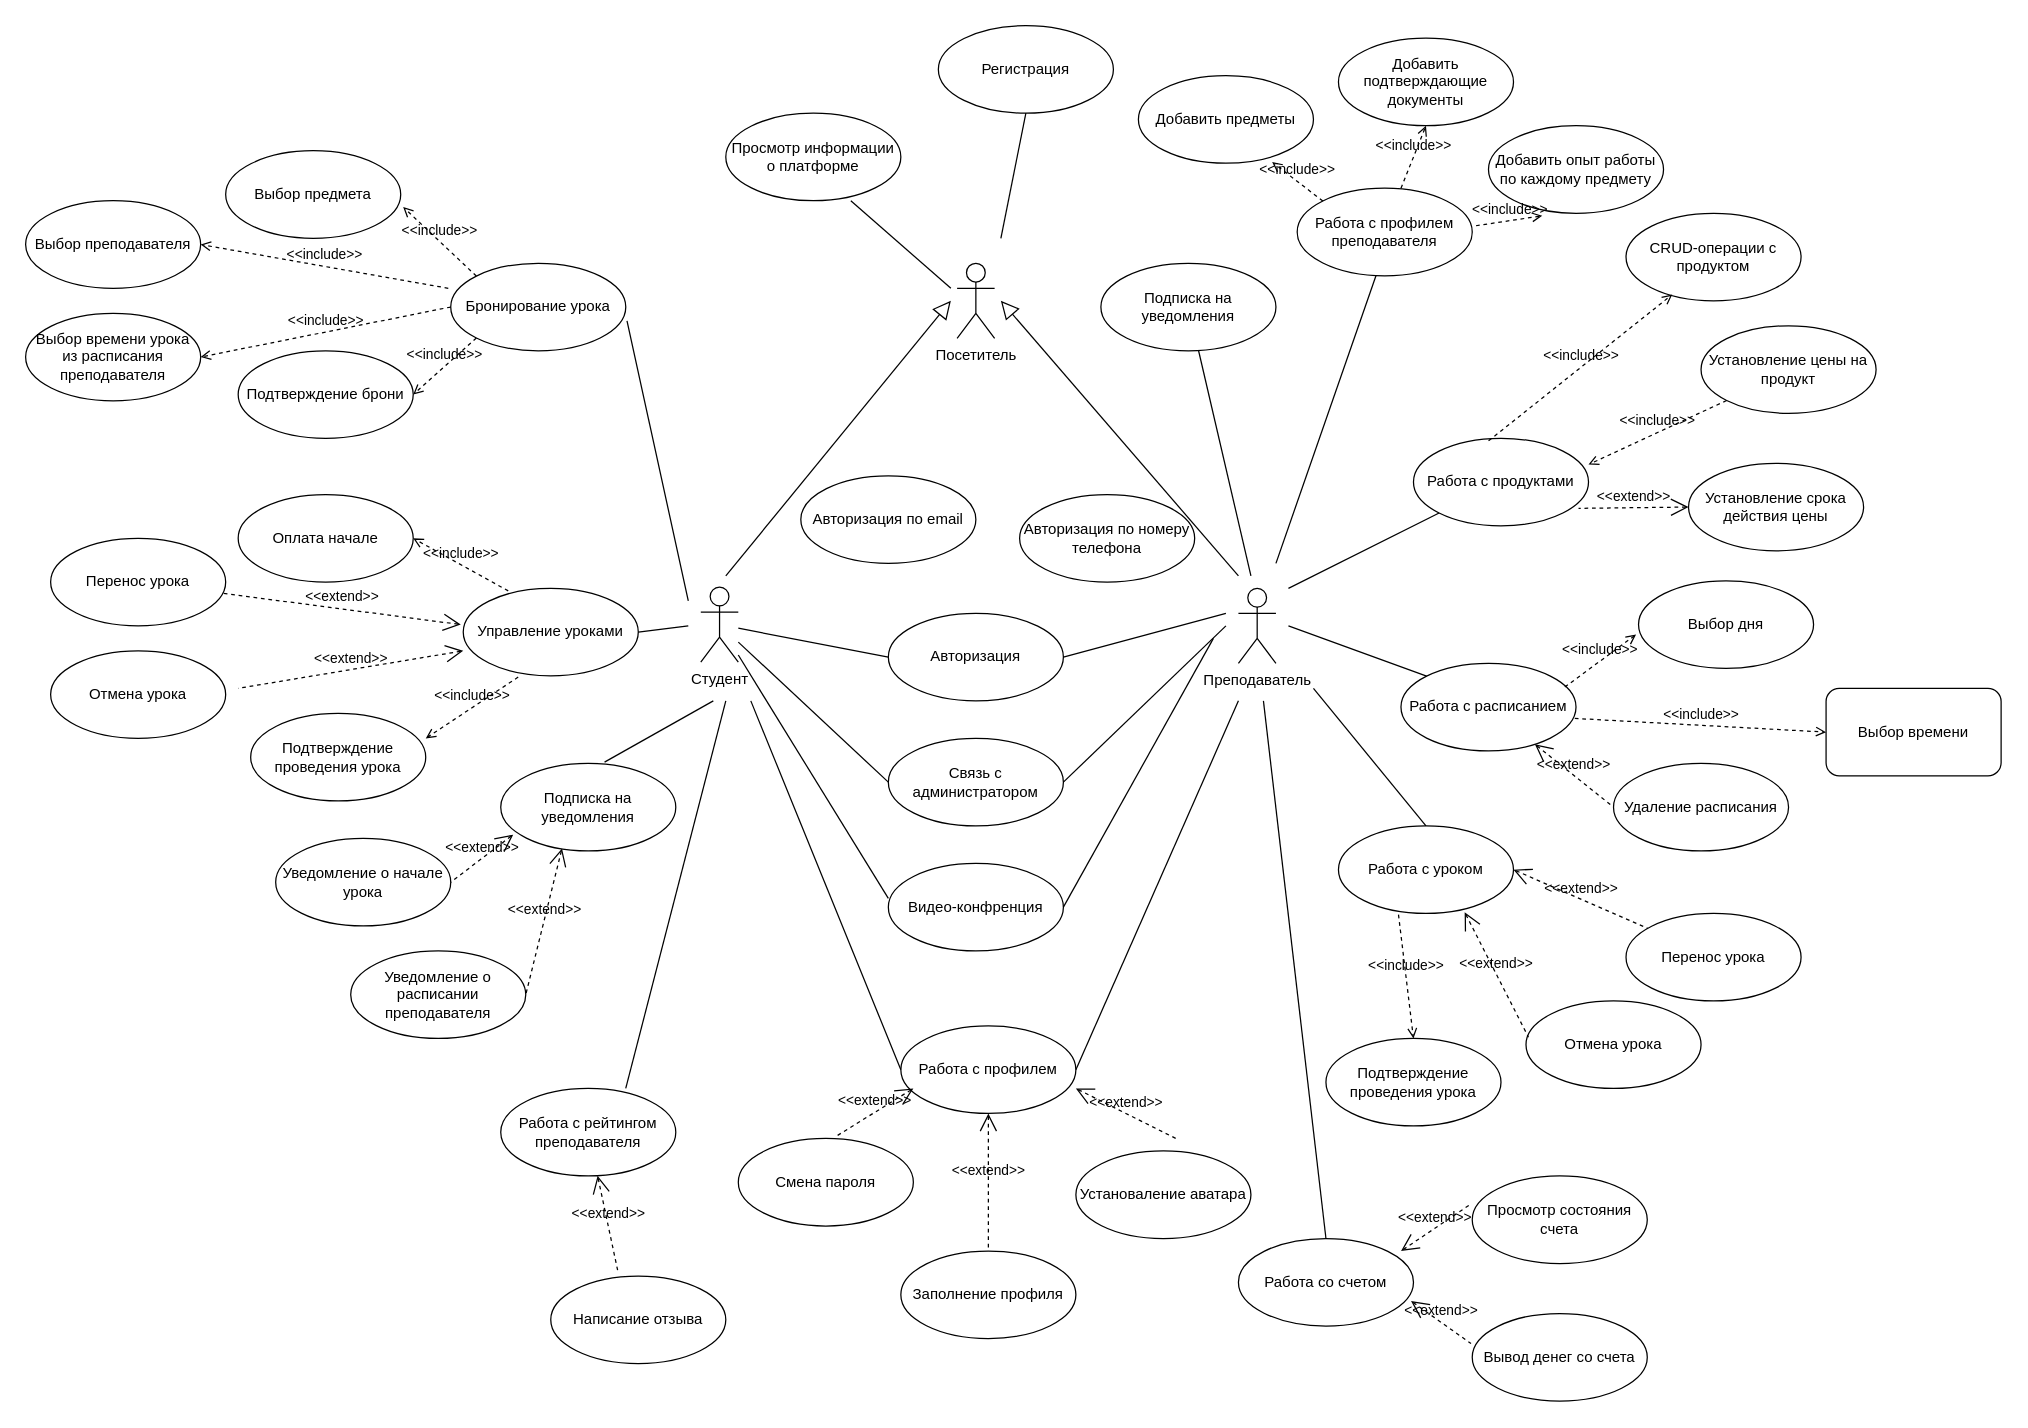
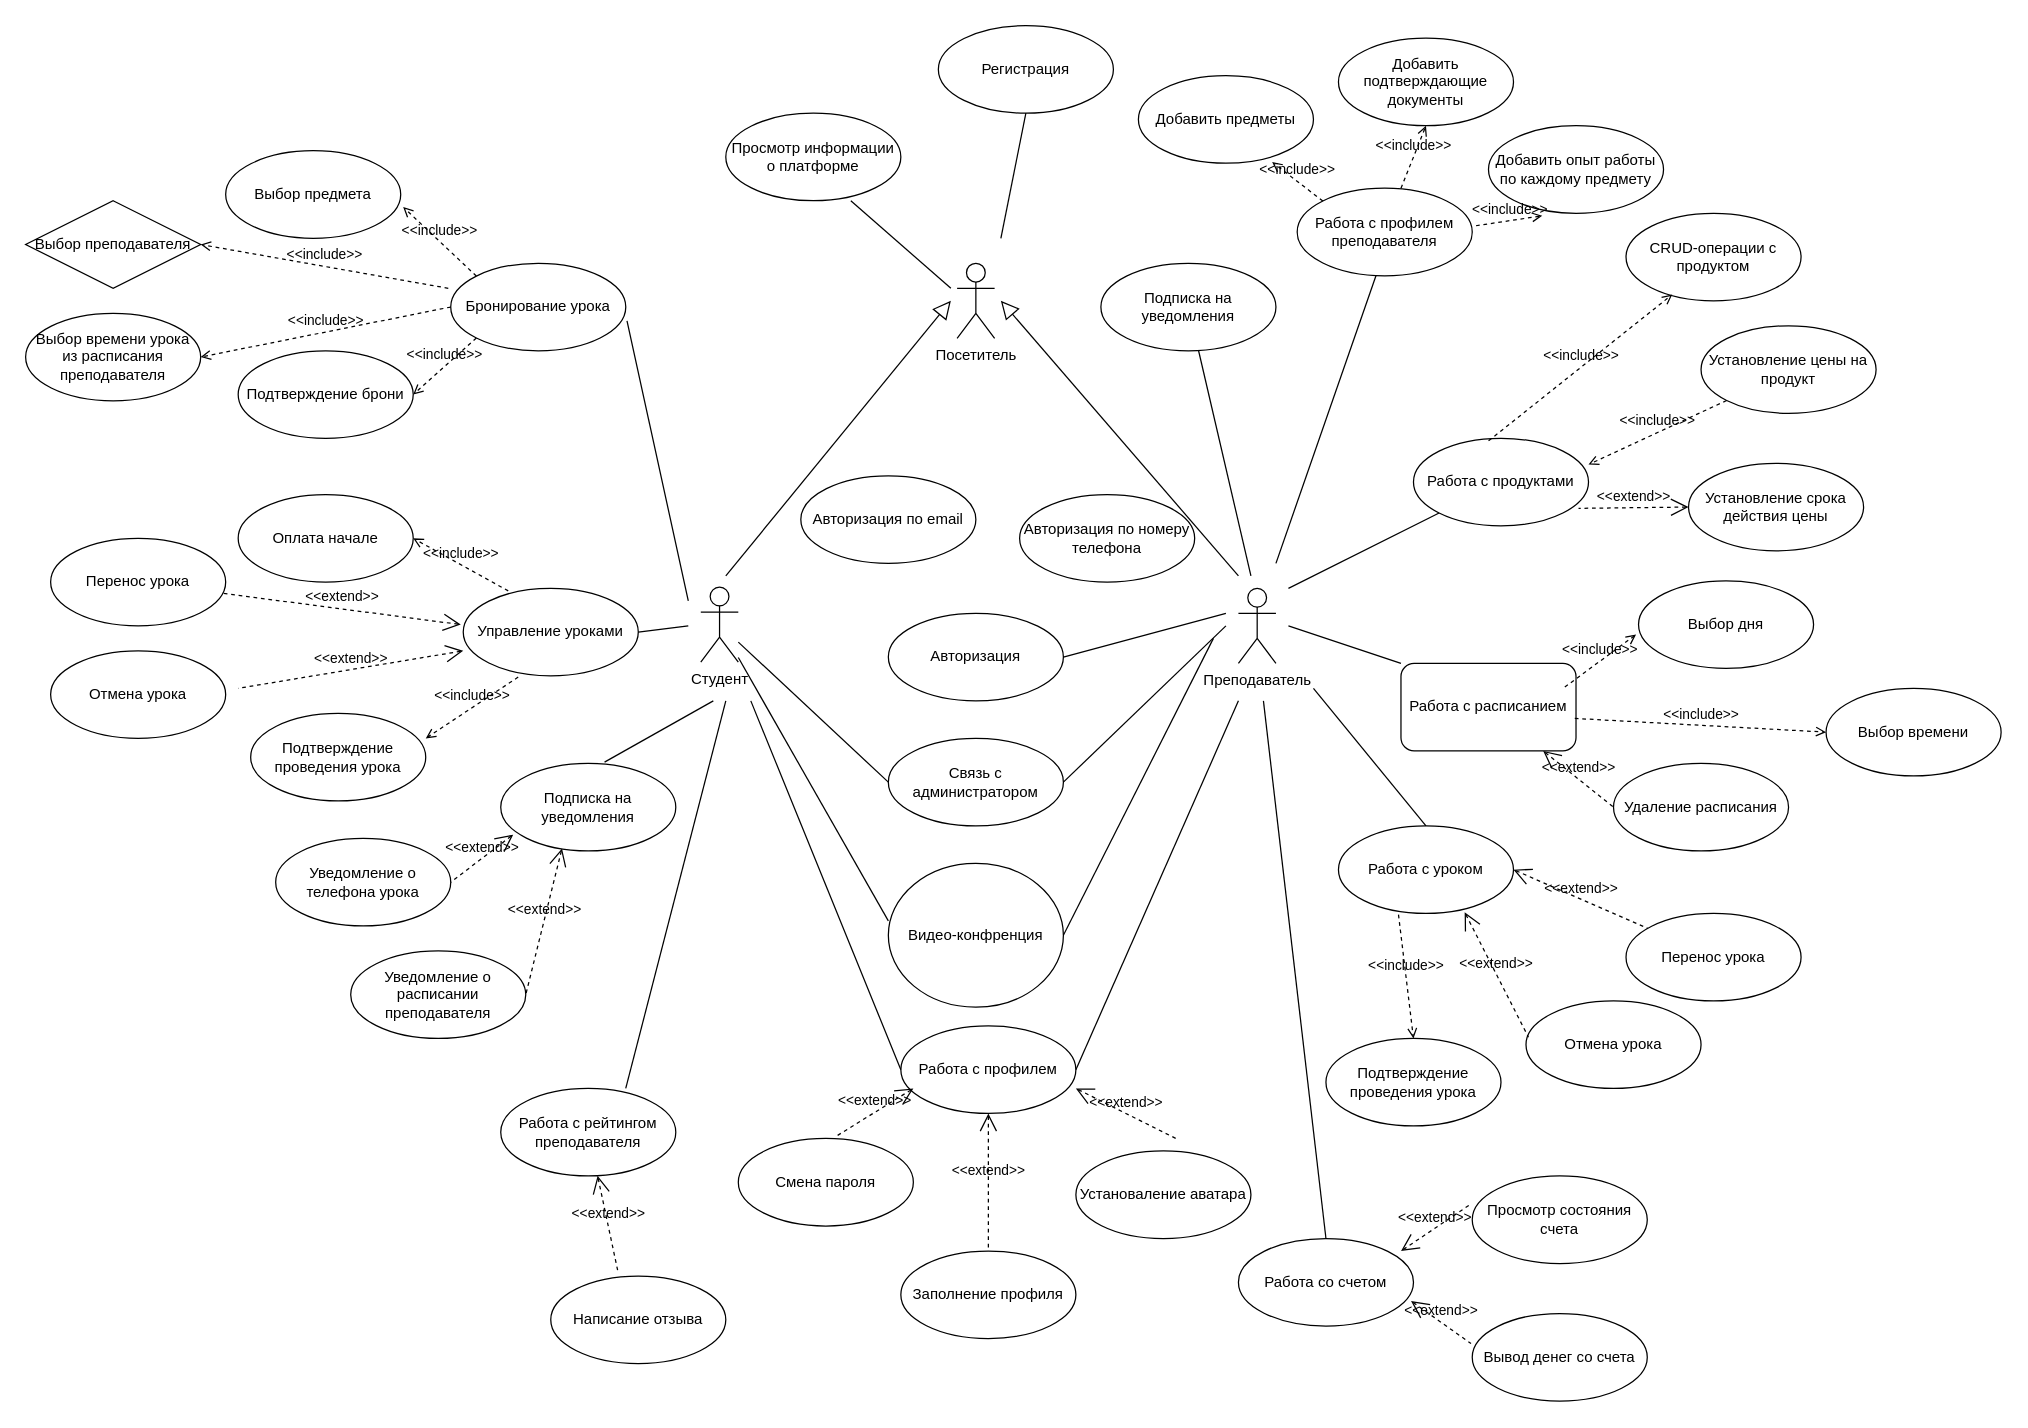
- <mxCell id="14" value="Выбор преподавателя" style="ellipse;whiteSpace=wrap;html=1;" vertex="1" parent="1"><mxGeometry x="20" y="160" width="140" height="70" as="geometry" /></mxCell>
+ <mxCell id="14" value="Выбор преподавателя" style="rhombus;whiteSpace=wrap;html=1;" vertex="1" parent="1"><mxGeometry x="20" y="160" width="140" height="70" as="geometry" /></mxCell>
- <mxCell id="40" value="" style="edgeStyle=none;html=1;endArrow=none;verticalAlign=bottom;rounded=0;entryX=0;entryY=0.5;entryDx=0;entryDy=0;" edge="1" parent="1" source="3" target="5"><mxGeometry width="160" relative="1" as="geometry"><mxPoint x="950" y="550" as="sourcePoint" /><mxPoint x="1110" y="550" as="targetPoint" /></mxGeometry></mxCell>
- <mxCell id="26" value="Работа с расписанием" style="ellipse;whiteSpace=wrap;html=1;" vertex="1" parent="1"><mxGeometry x="1120" y="530" width="140" height="70" as="geometry" /></mxCell>
+ <mxCell id="26" value="Работа с расписанием" style="whiteSpace=wrap;html=1;rounded=1;" vertex="1" parent="1"><mxGeometry x="1120" y="530" width="140" height="70" as="geometry" /></mxCell>
- <mxCell id="28" value="Выбор времени" style="whiteSpace=wrap;html=1;rounded=1;" vertex="1" parent="1"><mxGeometry x="1460" y="550" width="140" height="70" as="geometry" /></mxCell>
+ <mxCell id="28" value="Выбор времени" style="ellipse;whiteSpace=wrap;html=1;" vertex="1" parent="1"><mxGeometry x="1460" y="550" width="140" height="70" as="geometry" /></mxCell>
- <mxCell id="67" value="Уведомление о начале урока" style="ellipse;whiteSpace=wrap;html=1;" vertex="1" parent="1"><mxGeometry x="220" y="670" width="140" height="70" as="geometry" /></mxCell>
+ <mxCell id="67" value="Уведомление о телефона урока" style="ellipse;whiteSpace=wrap;html=1;" vertex="1" parent="1"><mxGeometry x="220" y="670" width="140" height="70" as="geometry" /></mxCell>
- <mxCell id="19" value="Видео-конфренция" style="ellipse;whiteSpace=wrap;html=1;" vertex="1" parent="1"><mxGeometry x="710" y="690" width="140" height="70" as="geometry" /></mxCell>
+ <mxCell id="19" value="Видео-конфренция" style="ellipse;whiteSpace=wrap;html=1;" vertex="1" parent="1"><mxGeometry x="710" y="690" width="140" height="115" as="geometry" /></mxCell>
